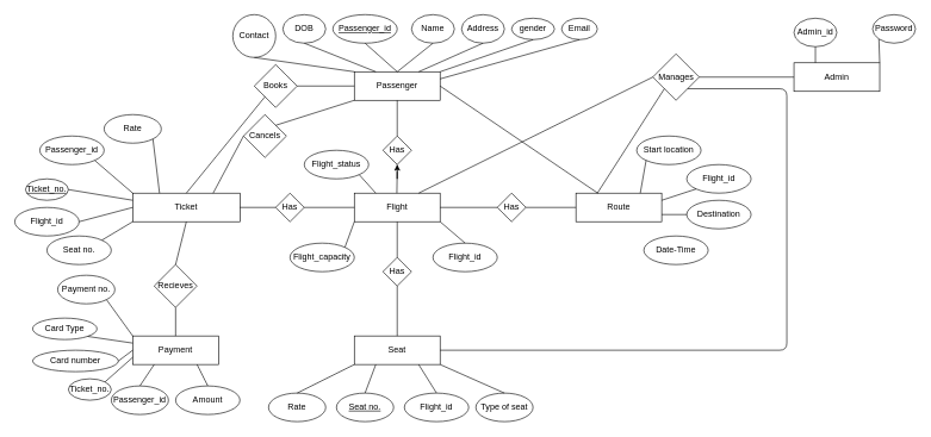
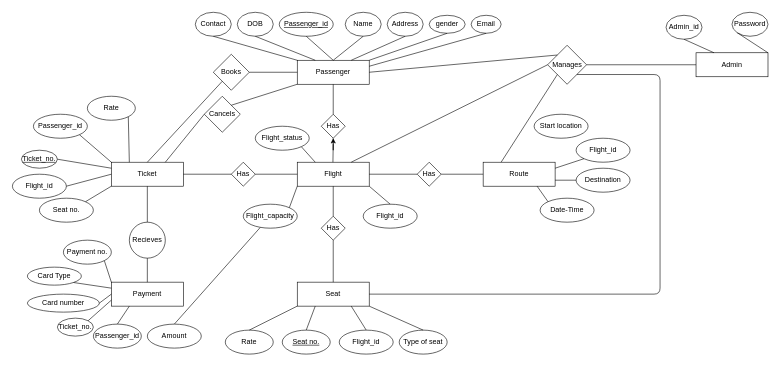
- <mxCell id="31" value="Contact" style="ellipse;whiteSpace=wrap;html=1;" parent="1" vertex="1"><mxGeometry x="325" y="20" width="60" height="60" as="geometry" /></mxCell>
+ <mxCell id="31" value="Contact" style="ellipse;whiteSpace=wrap;html=1;" parent="1" vertex="1"><mxGeometry x="325" y="20" width="60" height="40" as="geometry" /></mxCell>
- <mxCell id="8" value="Admin" style="rounded=0;whiteSpace=wrap;html=1;" parent="1" vertex="1"><mxGeometry x="1110" y="87.5" width="120" height="40" as="geometry" /></mxCell>
+ <mxCell id="8" value="Admin" style="rounded=0;whiteSpace=wrap;html=1;" parent="1" vertex="1"><mxGeometry x="1160" y="87.5" width="120" height="40" as="geometry" /></mxCell>
- <mxCell id="93" value="" style="endArrow=none;html=1;rounded=1;sketch=0;curved=0;exitX=1;exitY=0.5;exitDx=0;exitDy=0;" parent="1" source="2" target="4" edge="1"><mxGeometry width="50" height="50" relative="1" as="geometry"><mxPoint x="595" y="280" as="sourcePoint" /><mxPoint x="922.5" y="120" as="targetPoint" /></mxGeometry></mxCell>
+ <mxCell id="93" value="" style="endArrow=none;html=1;rounded=1;sketch=0;curved=0;entryX=0;entryY=0;entryDx=0;entryDy=0;exitX=1;exitY=0.5;exitDx=0;exitDy=0;" parent="1" source="2" target="89" edge="1"><mxGeometry width="50" height="50" relative="1" as="geometry"><mxPoint x="595" y="280" as="sourcePoint" /><mxPoint x="922.5" y="120" as="targetPoint" /></mxGeometry></mxCell>
- <mxCell id="82" value="" style="endArrow=none;html=1;rounded=1;sketch=0;curved=0;entryX=0;entryY=1;entryDx=0;entryDy=0;exitX=0.75;exitY=0;exitDx=0;exitDy=0;" parent="1" source="4" target="78" edge="1"><mxGeometry width="50" height="50" relative="1" as="geometry"><mxPoint x="935" y="290" as="sourcePoint" /><mxPoint x="983.317" y="274.203" as="targetPoint" /></mxGeometry></mxCell>
- <mxCell id="5" value="Ticket" style="rounded=0;whiteSpace=wrap;html=1;" parent="1" vertex="1"><mxGeometry x="185" y="270" width="150" height="40" as="geometry" /></mxCell>
+ <mxCell id="5" value="Ticket" style="rounded=0;whiteSpace=wrap;html=1;" parent="1" vertex="1"><mxGeometry x="185" y="270" width="120" height="40" as="geometry" /></mxCell>
+ <mxCell id="79" value="" style="endArrow=none;html=1;rounded=1;sketch=0;curved=0;entryX=0;entryY=0;entryDx=0;entryDy=0;exitX=0.75;exitY=1;exitDx=0;exitDy=0;" parent="1" source="4" target="77" edge="1"><mxGeometry width="50" height="50" relative="1" as="geometry"><mxPoint x="480" y="750" as="sourcePoint" /><mxPoint x="570" y="800" as="targetPoint" /></mxGeometry></mxCell>
- <mxCell id="60" value="Recieves" style="rhombus;whiteSpace=wrap;html=1;" parent="1" vertex="1"><mxGeometry x="215" y="370" width="60" height="60" as="geometry" /></mxCell>
+ <mxCell id="60" value="Recieves" style="ellipse;whiteSpace=wrap;html=1;" parent="1" vertex="1"><mxGeometry x="215" y="370" width="60" height="60" as="geometry" /></mxCell>
- <mxCell id="68" value="Payment no." style="ellipse;whiteSpace=wrap;html=1;direction=south;" parent="1" vertex="1"><mxGeometry x="80" y="385" width="80" height="40" as="geometry" /></mxCell>
+ <mxCell id="68" value="Payment no." style="ellipse;whiteSpace=wrap;html=1;direction=south;" parent="1" vertex="1"><mxGeometry x="105" y="400" width="80" height="40" as="geometry" /></mxCell>
- <mxCell id="74" value="" style="endArrow=none;html=1;rounded=1;sketch=0;curved=0;exitX=0.5;exitY=0;exitDx=0;exitDy=0;entryX=0.75;entryY=1;entryDx=0;entryDy=0;" parent="1" source="66" target="7" edge="1"><mxGeometry width="50" height="50" relative="1" as="geometry"><mxPoint x="585" y="280" as="sourcePoint" /><mxPoint x="635" y="230" as="targetPoint" /></mxGeometry></mxCell>
+ <mxCell id="74" value="" style="endArrow=none;html=1;rounded=1;sketch=0;curved=0;exitX=0.5;exitY=0;exitDx=0;exitDy=0;" parent="1" source="66" target="85" edge="1"><mxGeometry width="50" height="50" relative="1" as="geometry"><mxPoint x="585" y="280" as="sourcePoint" /><mxPoint x="635" y="230" as="targetPoint" /></mxGeometry></mxCell>
